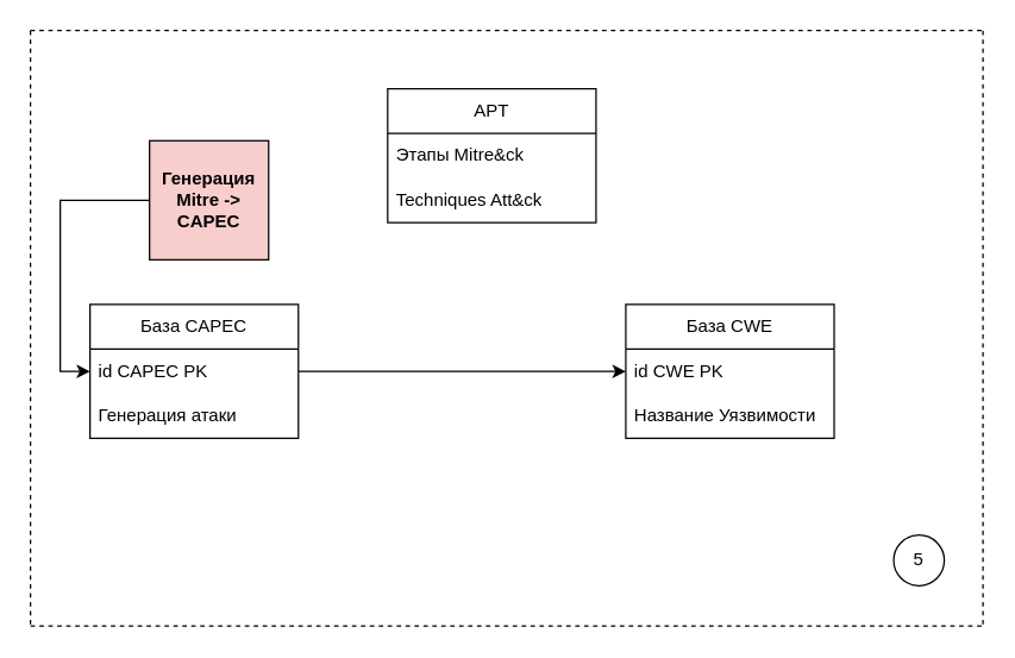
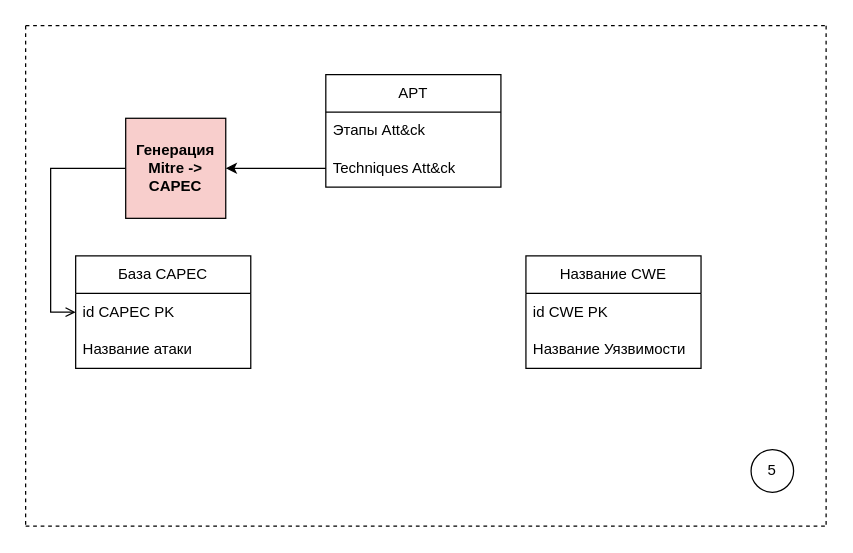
- <mxCell id="13" value="Этапы Mitre&amp;amp;ck" style="text;strokeColor=none;fillColor=none;align=left;verticalAlign=middle;spacingLeft=4;spacingRight=4;overflow=hidden;points=[[0,0.5],[1,0.5]];portConstraint=eastwest;rotatable=0;whiteSpace=wrap;html=1;" parent="12" vertex="1"><mxGeometry y="30" width="140" height="30" as="geometry" /></mxCell>
+ <mxCell id="13" value="Этапы Att&amp;amp;ck" style="text;strokeColor=none;fillColor=none;align=left;verticalAlign=middle;spacingLeft=4;spacingRight=4;overflow=hidden;points=[[0,0.5],[1,0.5]];portConstraint=eastwest;rotatable=0;whiteSpace=wrap;html=1;" parent="12" vertex="1"><mxGeometry y="30" width="140" height="30" as="geometry" /></mxCell>
+ <mxCell id="17" style="edgeStyle=orthogonalEdgeStyle;rounded=0;orthogonalLoop=1;jettySize=auto;html=1;exitX=0;exitY=0.5;exitDx=0;exitDy=0;entryX=1;entryY=0.5;entryDx=0;entryDy=0;" parent="1" source="14" target="16" edge="1"><mxGeometry relative="1" as="geometry" /></mxCell>
- <mxCell id="8" value="База CWE" style="swimlane;fontStyle=0;childLayout=stackLayout;horizontal=1;startSize=30;horizontalStack=0;resizeParent=1;resizeParentMax=0;resizeLast=0;collapsible=1;marginBottom=0;whiteSpace=wrap;html=1;" parent="1" vertex="1"><mxGeometry x="420" y="204" width="140" height="90" as="geometry" /></mxCell>
+ <mxCell id="8" value="Название CWE" style="swimlane;fontStyle=0;childLayout=stackLayout;horizontal=1;startSize=30;horizontalStack=0;resizeParent=1;resizeParentMax=0;resizeLast=0;collapsible=1;marginBottom=0;whiteSpace=wrap;html=1;" parent="1" vertex="1"><mxGeometry x="420" y="204" width="140" height="90" as="geometry" /></mxCell>
- <mxCell id="15" style="edgeStyle=orthogonalEdgeStyle;rounded=0;orthogonalLoop=1;jettySize=auto;html=1;exitX=0;exitY=0.5;exitDx=0;exitDy=0;entryX=0;entryY=0.5;entryDx=0;entryDy=0;" parent="1" source="16" target="6" edge="1"><mxGeometry relative="1" as="geometry" /></mxCell>
+ <mxCell id="15" style="edgeStyle=orthogonalEdgeStyle;rounded=0;orthogonalLoop=1;jettySize=auto;html=1;exitX=0;exitY=0.5;exitDx=0;exitDy=0;entryX=0;entryY=0.5;entryDx=0;entryDy=0;endArrow=open;" parent="1" source="16" target="6" edge="1"><mxGeometry relative="1" as="geometry" /></mxCell>
- <mxCell id="18" style="edgeStyle=orthogonalEdgeStyle;rounded=0;orthogonalLoop=1;jettySize=auto;html=1;exitX=1;exitY=0.5;exitDx=0;exitDy=0;entryX=0;entryY=0.5;entryDx=0;entryDy=0;" parent="1" source="6" target="9" edge="1"><mxGeometry relative="1" as="geometry" /></mxCell>
- <mxCell id="7" value="Генерация атаки" style="text;strokeColor=none;fillColor=none;align=left;verticalAlign=middle;spacingLeft=4;spacingRight=4;overflow=hidden;points=[[0,0.5],[1,0.5]];portConstraint=eastwest;rotatable=0;whiteSpace=wrap;html=1;" parent="5" vertex="1"><mxGeometry y="60" width="140" height="30" as="geometry" /></mxCell>
+ <mxCell id="7" value="Название атаки" style="text;strokeColor=none;fillColor=none;align=left;verticalAlign=middle;spacingLeft=4;spacingRight=4;overflow=hidden;points=[[0,0.5],[1,0.5]];portConstraint=eastwest;rotatable=0;whiteSpace=wrap;html=1;" parent="5" vertex="1"><mxGeometry y="60" width="140" height="30" as="geometry" /></mxCell>
